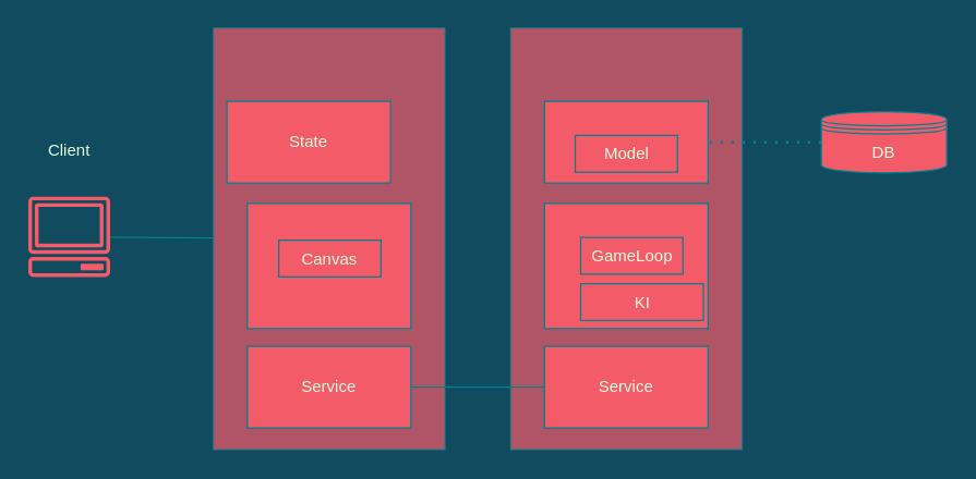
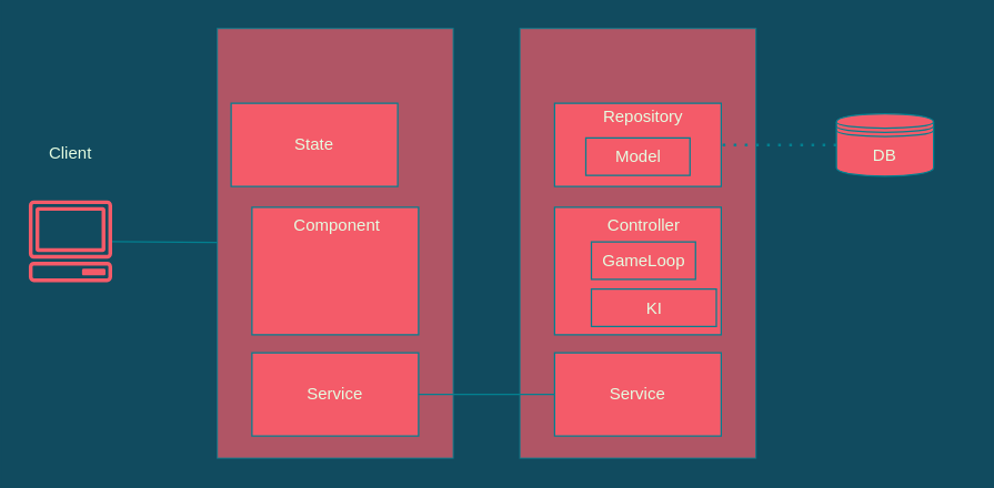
+ <mxCell id="7" value="Repository" style="text;html=1;strokeColor=none;fillColor=none;align=center;verticalAlign=middle;whiteSpace=wrap;rounded=0;fontColor=#E4FDE1;" parent="1" vertex="1"><mxGeometry x="443" y="74" width="40" height="20" as="geometry" /></mxCell>
- <mxCell id="15" value="DB" style="shape=datastore;whiteSpace=wrap;html=1;fillColor=#F45B69;strokeColor=#028090;fontColor=#E4FDE1;" parent="1" vertex="1"><mxGeometry x="602" y="81.5" width="92" height="45" as="geometry" /></mxCell>
+ <mxCell id="15" value="DB" style="shape=datastore;whiteSpace=wrap;html=1;fillColor=#F45B69;strokeColor=#028090;fontColor=#E4FDE1;" parent="1" vertex="1"><mxGeometry x="602" y="81.5" width="70" height="45" as="geometry" /></mxCell>
+ <mxCell id="21" value="Component" style="text;html=1;align=center;verticalAlign=middle;resizable=0;points=[];autosize=1;fontColor=#E4FDE1;" parent="1" vertex="1"><mxGeometry x="205.5" y="153" width="72" height="18" as="geometry" /></mxCell>
+ <mxCell id="8" value="Controller" style="text;html=1;align=center;verticalAlign=middle;resizable=0;points=[];autosize=1;fontColor=#E4FDE1;" parent="1" vertex="1"><mxGeometry x="432" y="153" width="62" height="18" as="geometry" /></mxCell>
- <mxCell id="22" value="Canvas" style="rounded=0;whiteSpace=wrap;html=1;fillColor=#F45B69;strokeColor=#028090;fontColor=#E4FDE1;" parent="1" vertex="1"><mxGeometry x="204" y="176" width="75" height="27" as="geometry" /></mxCell>
